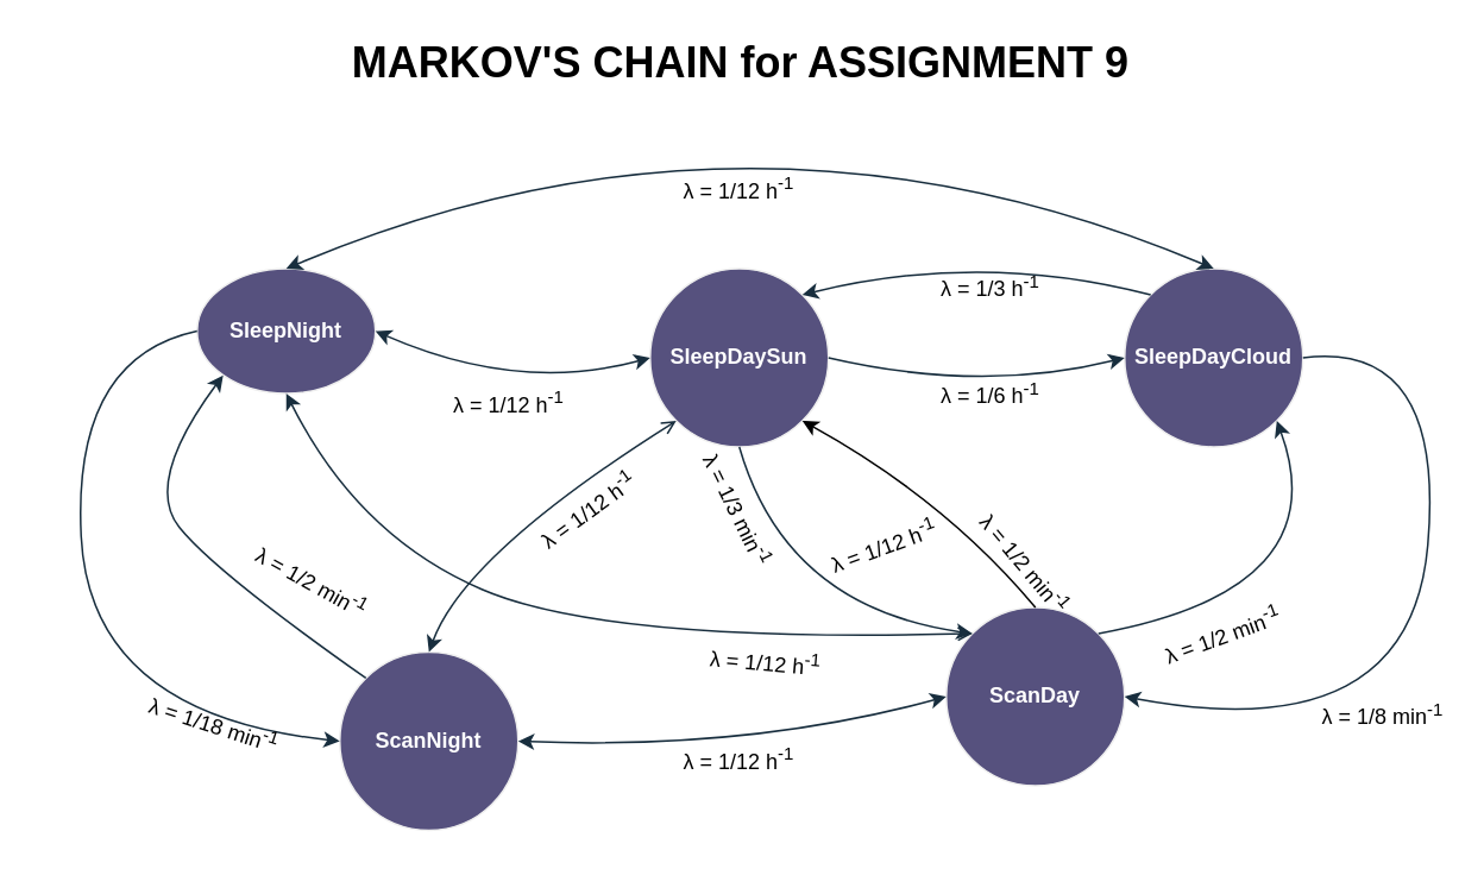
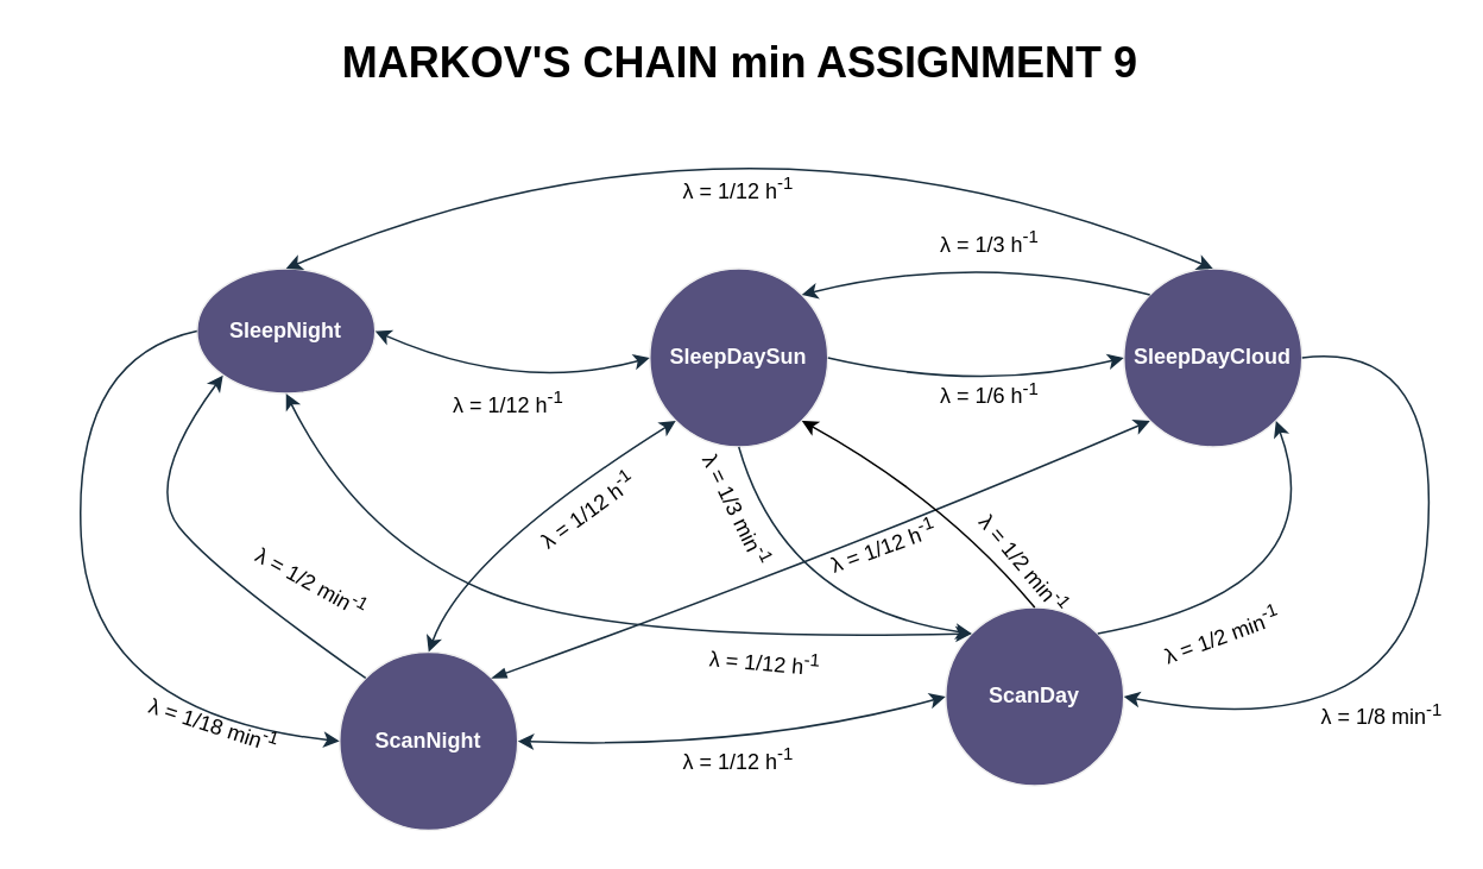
- <mxCell id="35" value="&lt;font size=&quot;1&quot; color=&quot;#000000&quot;&gt;&lt;b style=&quot;font-size: 24px;&quot;&gt;MARKOV'S CHAIN for ASSIGNMENT 9&lt;/b&gt;&lt;/font&gt;" style="text;html=1;strokeColor=none;fillColor=none;align=center;verticalAlign=middle;whiteSpace=wrap;rounded=0;fontColor=#FFFFFF;" parent="1" vertex="1"><mxGeometry x="20" y="20" width="790" height="30" as="geometry" /></mxCell>
+ <mxCell id="35" value="&lt;font size=&quot;1&quot; color=&quot;#000000&quot;&gt;&lt;b style=&quot;font-size: 24px;&quot;&gt;MARKOV'S CHAIN min ASSIGNMENT 9&lt;/b&gt;&lt;/font&gt;" style="text;html=1;strokeColor=none;fillColor=none;align=center;verticalAlign=middle;whiteSpace=wrap;rounded=0;fontColor=#FFFFFF;" parent="1" vertex="1"><mxGeometry x="20" y="20" width="790" height="30" as="geometry" /></mxCell>
- <mxCell id="26" value="&lt;font color=&quot;#000000&quot;&gt;λ = 1/3 h&lt;span style=&quot;border-color: var(--border-color);&quot;&gt;&lt;sup&gt;-1&lt;/sup&gt;&lt;/span&gt;&lt;/font&gt;" style="text;html=1;strokeColor=none;fillColor=none;align=center;verticalAlign=middle;whiteSpace=wrap;rounded=0;fontColor=#FFFFFF;labelBackgroundColor=none;" parent="1" vertex="1"><mxGeometry x="520" y="145" width="70" height="30" as="geometry" /></mxCell>
+ <mxCell id="26" value="&lt;font color=&quot;#000000&quot;&gt;λ = 1/3 h&lt;span style=&quot;border-color: var(--border-color);&quot;&gt;&lt;sup&gt;-1&lt;/sup&gt;&lt;/span&gt;&lt;/font&gt;" style="text;html=1;strokeColor=none;fillColor=none;align=center;verticalAlign=middle;whiteSpace=wrap;rounded=0;fontColor=#FFFFFF;labelBackgroundColor=none;" parent="1" vertex="1"><mxGeometry x="520" y="120" width="70" height="30" as="geometry" /></mxCell>
- <mxCell id="10" value="" style="endArrow=open;startArrow=classic;html=1;strokeColor=#182E3E;exitX=0.5;exitY=0;exitDx=0;exitDy=0;entryX=0;entryY=1;entryDx=0;entryDy=0;curved=1;labelBackgroundColor=none;fontColor=default;" parent="1" source="3" target="5" edge="1"><mxGeometry width="50" height="50" relative="1" as="geometry"><mxPoint x="270" y="320" as="sourcePoint" /><mxPoint x="320" y="270" as="targetPoint" /><Array as="points"><mxPoint x="260" y="310" /></Array></mxGeometry></mxCell>
+ <mxCell id="10" value="" style="endArrow=classic;startArrow=classic;html=1;strokeColor=#182E3E;exitX=0.5;exitY=0;exitDx=0;exitDy=0;entryX=0;entryY=1;entryDx=0;entryDy=0;curved=1;labelBackgroundColor=none;fontColor=default;" parent="1" source="3" target="5" edge="1"><mxGeometry width="50" height="50" relative="1" as="geometry"><mxPoint x="270" y="320" as="sourcePoint" /><mxPoint x="320" y="270" as="targetPoint" /><Array as="points"><mxPoint x="260" y="310" /></Array></mxGeometry></mxCell>
+ <mxCell id="9" value="" style="endArrow=classic;startArrow=blockThin;html=1;strokeColor=#182E3E;exitX=1;exitY=0;exitDx=0;exitDy=0;entryX=0;entryY=1;entryDx=0;entryDy=0;startFill=1;curved=1;labelBackgroundColor=none;fontColor=default;" parent="1" source="3" target="6" edge="1"><mxGeometry width="50" height="50" relative="1" as="geometry"><mxPoint x="329" y="360" as="sourcePoint" /><mxPoint x="379" y="310" as="targetPoint" /><Array as="points"><mxPoint x="470" y="310" /></Array></mxGeometry></mxCell>
- <mxCell id="13" value="" style="endArrow=open;startArrow=classic;html=1;strokeColor=#182E3E;exitX=0.5;exitY=1;exitDx=0;exitDy=0;entryX=0;entryY=0;entryDx=0;entryDy=0;curved=1;labelBackgroundColor=none;fontColor=default;" parent="1" source="4" target="2" edge="1"><mxGeometry width="50" height="50" relative="1" as="geometry"><mxPoint x="240" y="270" as="sourcePoint" /><mxPoint x="290" y="220" as="targetPoint" /><Array as="points"><mxPoint x="200" y="300" /><mxPoint x="340" y="360" /></Array></mxGeometry></mxCell>
+ <mxCell id="13" value="" style="endArrow=classic;startArrow=classic;html=1;strokeColor=#182E3E;exitX=0.5;exitY=1;exitDx=0;exitDy=0;entryX=0;entryY=0;entryDx=0;entryDy=0;curved=1;labelBackgroundColor=none;fontColor=default;" parent="1" source="4" target="2" edge="1"><mxGeometry width="50" height="50" relative="1" as="geometry"><mxPoint x="240" y="270" as="sourcePoint" /><mxPoint x="290" y="220" as="targetPoint" /><Array as="points"><mxPoint x="200" y="300" /><mxPoint x="340" y="360" /></Array></mxGeometry></mxCell>
